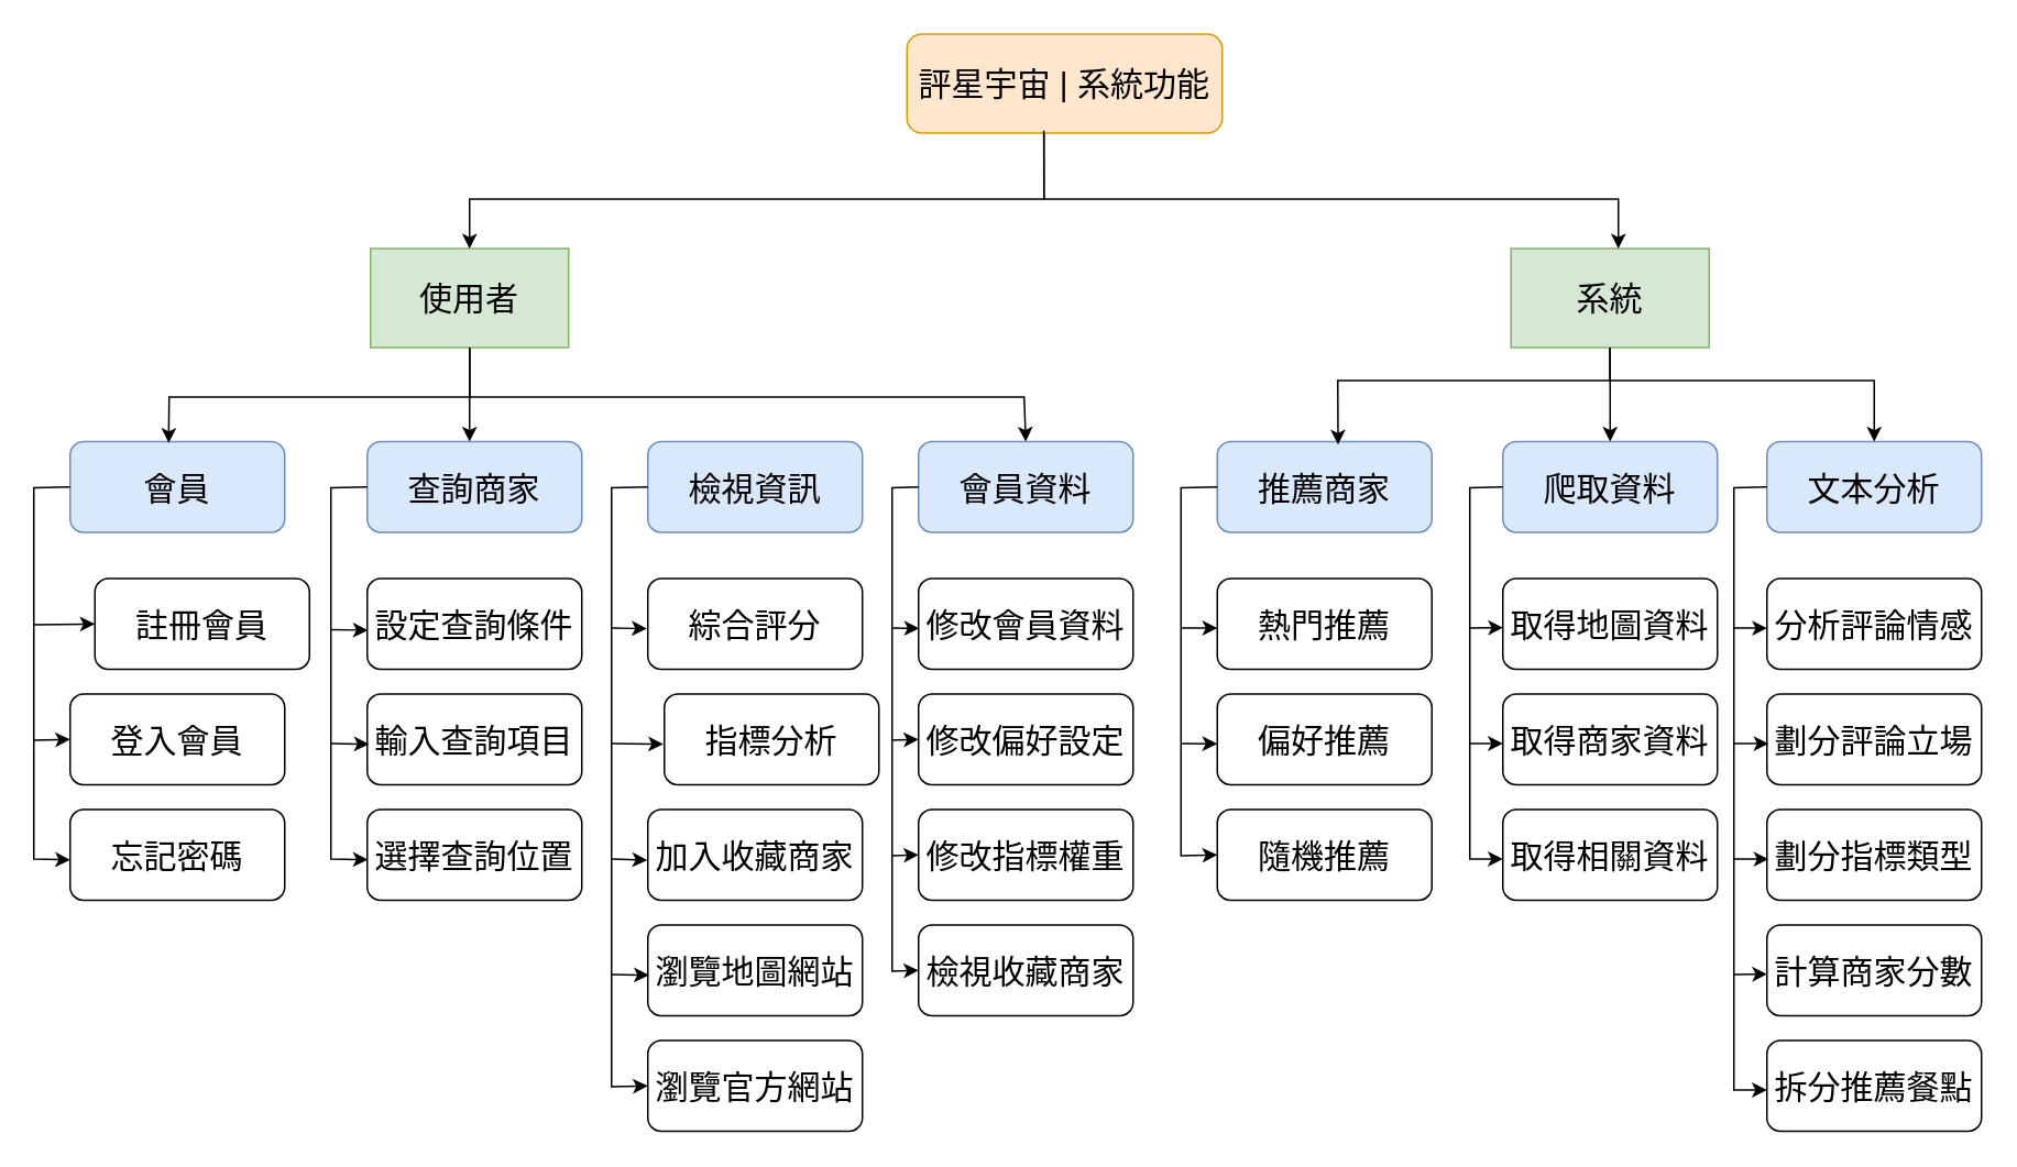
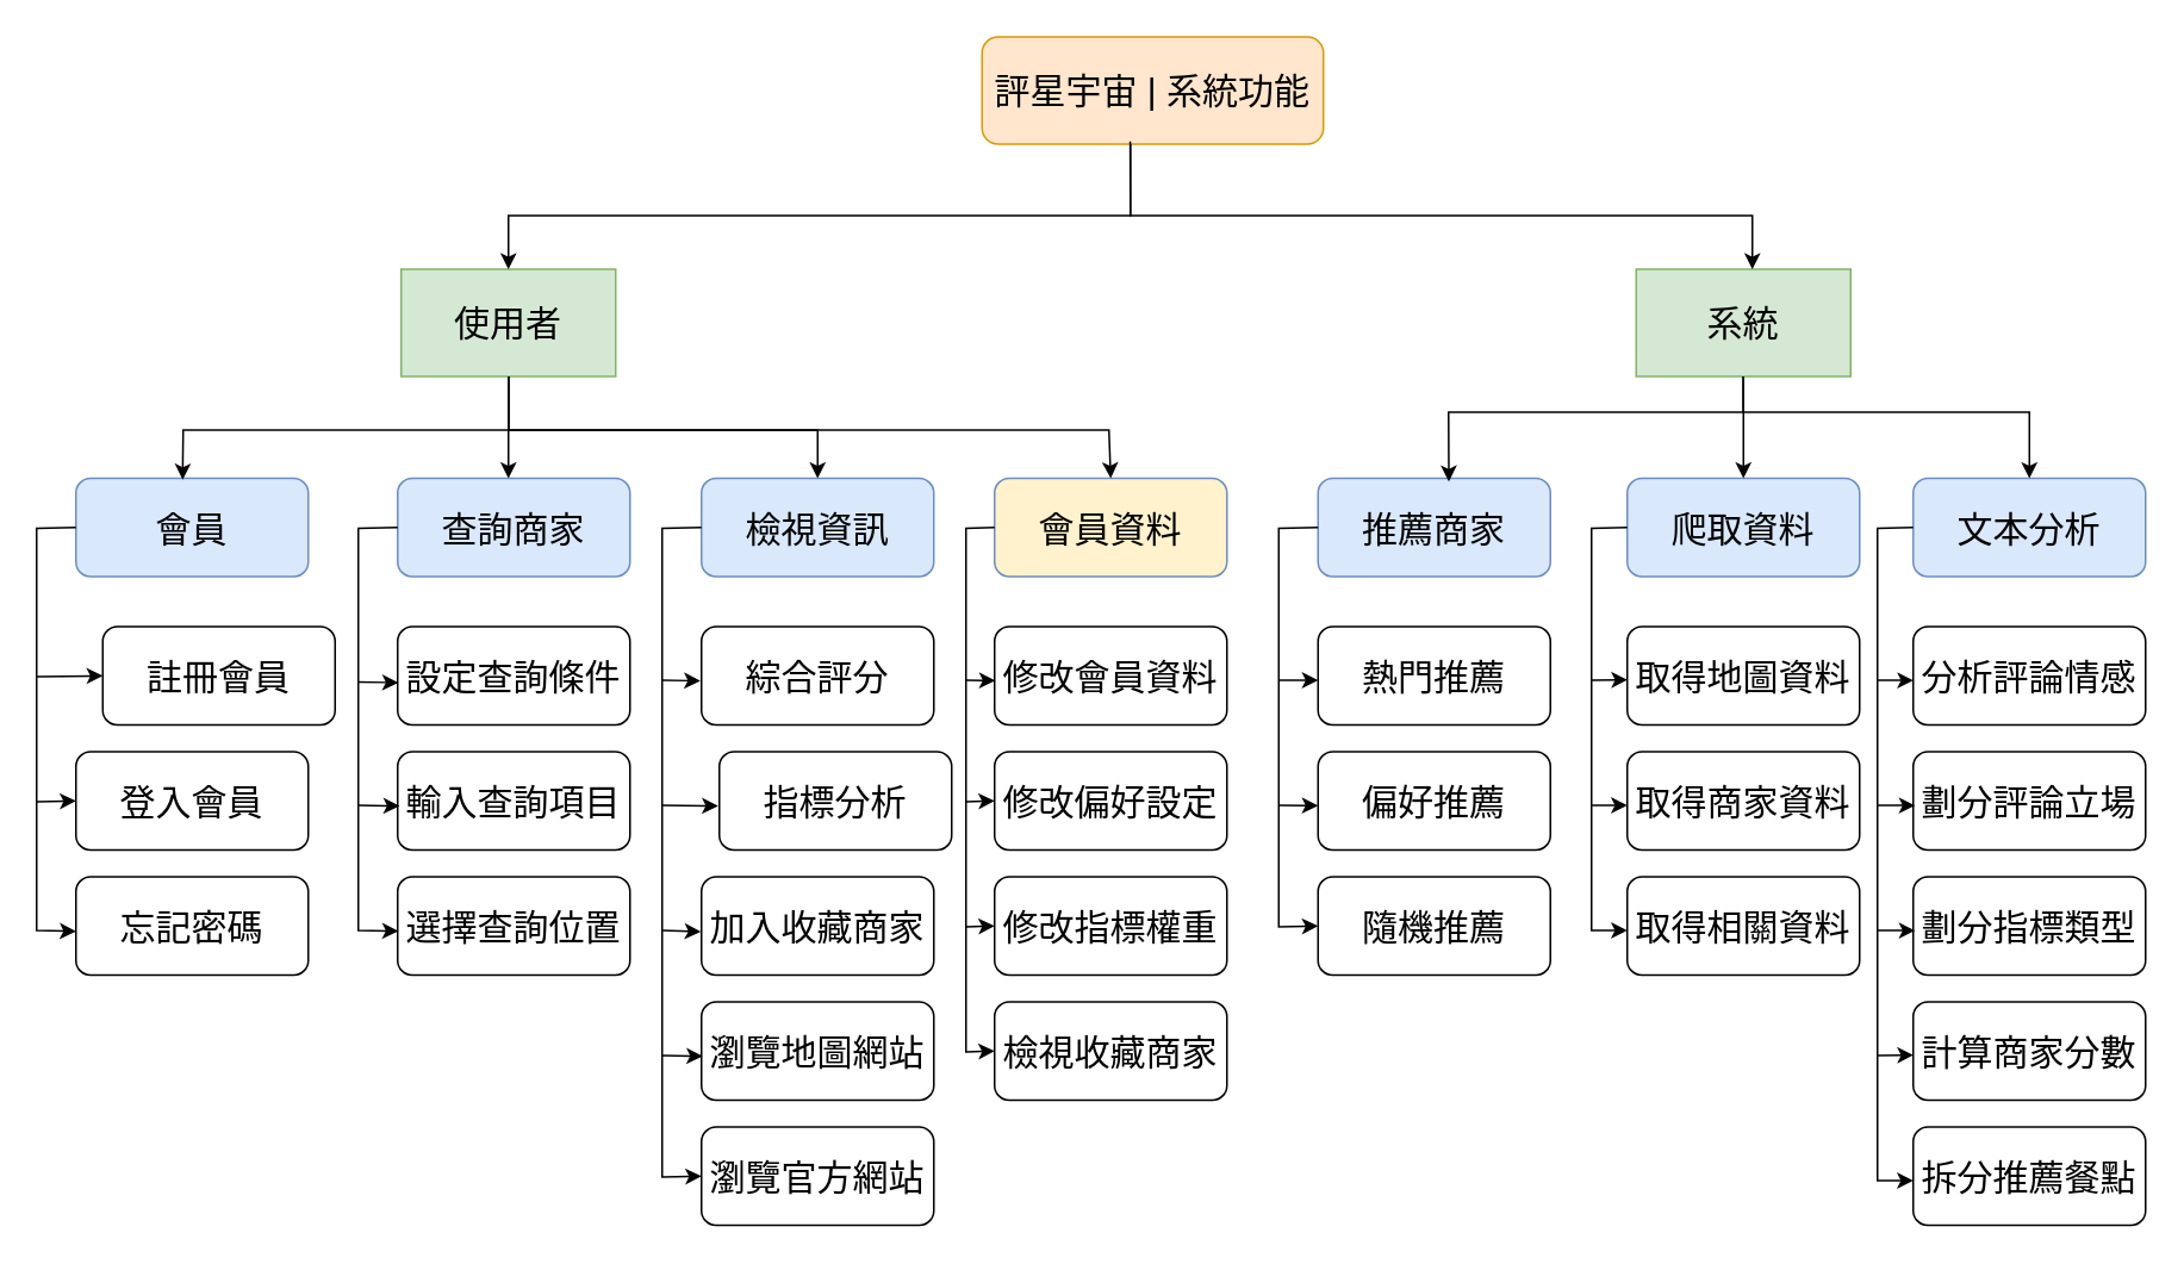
+ <mxCell id="15" value="" style="endArrow=classic;html=1;rounded=0;exitX=0.5;exitY=1;exitDx=0;exitDy=0;entryX=0.5;entryY=0;entryDx=0;entryDy=0;fontSize=20;" edge="1" parent="1" source="3" target="10"><mxGeometry width="50" height="50" relative="1" as="geometry"><mxPoint x="370" y="260" as="sourcePoint" /><mxPoint x="420" y="210" as="targetPoint" /><Array as="points"><mxPoint x="284" y="240" /><mxPoint x="457" y="240" /></Array></mxGeometry></mxCell>
- <mxCell id="11" value="會員資料" style="rounded=1;whiteSpace=wrap;html=1;fillColor=#dae8fc;strokeColor=#6c8ebf;fontSize=20;" vertex="1" parent="1"><mxGeometry x="556" y="267" width="130" height="55" as="geometry" /></mxCell>
+ <mxCell id="11" value="會員資料" style="rounded=1;whiteSpace=wrap;html=1;fillColor=#fff2cc;strokeColor=#6c8ebf;fontSize=20;" vertex="1" parent="1"><mxGeometry x="556" y="267" width="130" height="55" as="geometry" /></mxCell>
